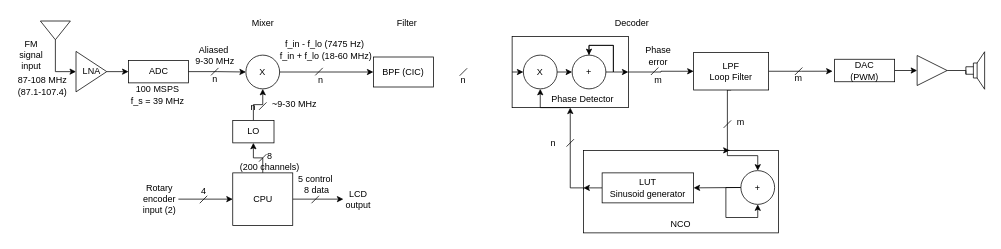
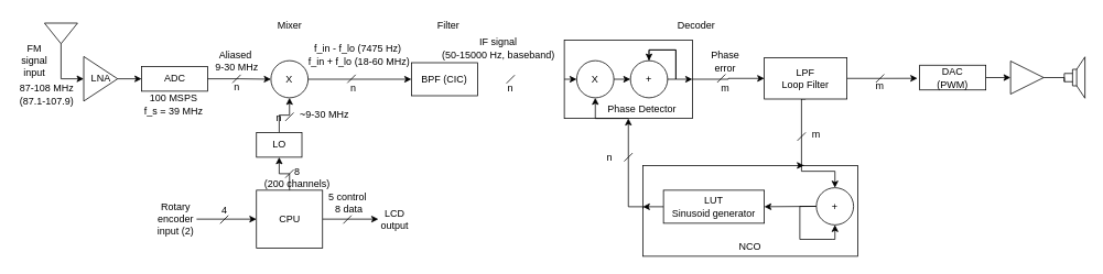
+ <mxCell id="27" value="IF signal &lt;br&gt;(50-15000 Hz, baseband)&lt;br&gt;" style="text;html=1;strokeColor=none;fillColor=none;align=center;verticalAlign=middle;whiteSpace=wrap;rounded=0;" parent="1" vertex="1"><mxGeometry x="532" y="48" width="141" height="20" as="geometry" /></mxCell>
- <mxCell id="39" value="87-108 MHz&lt;br&gt;(87.1-107.4)&lt;br&gt;" style="text;html=1;strokeColor=none;fillColor=none;align=center;verticalAlign=middle;whiteSpace=wrap;rounded=0;" parent="1" vertex="1"><mxGeometry x="20.5" y="103.5" width="70" height="20" as="geometry" /></mxCell>
+ <mxCell id="39" value="87-108 MHz&lt;br&gt;(87.1-107.9)&lt;br&gt;" style="text;html=1;strokeColor=none;fillColor=none;align=center;verticalAlign=middle;whiteSpace=wrap;rounded=0;" parent="1" vertex="1"><mxGeometry x="20.5" y="103.5" width="70" height="20" as="geometry" /></mxCell>
